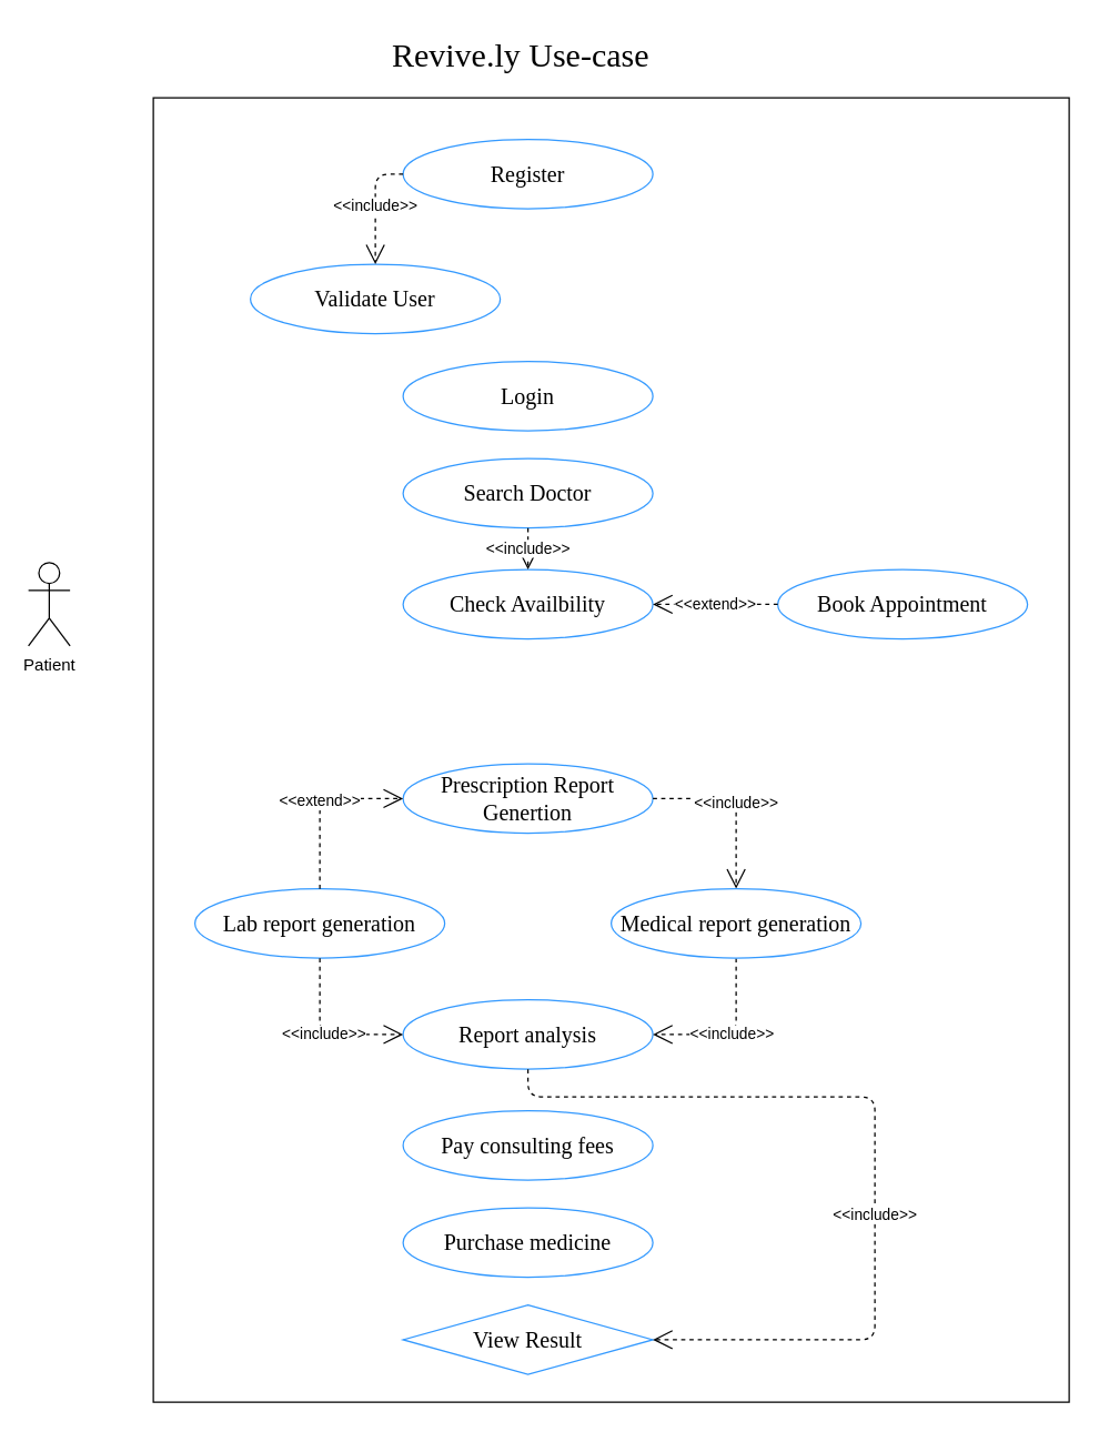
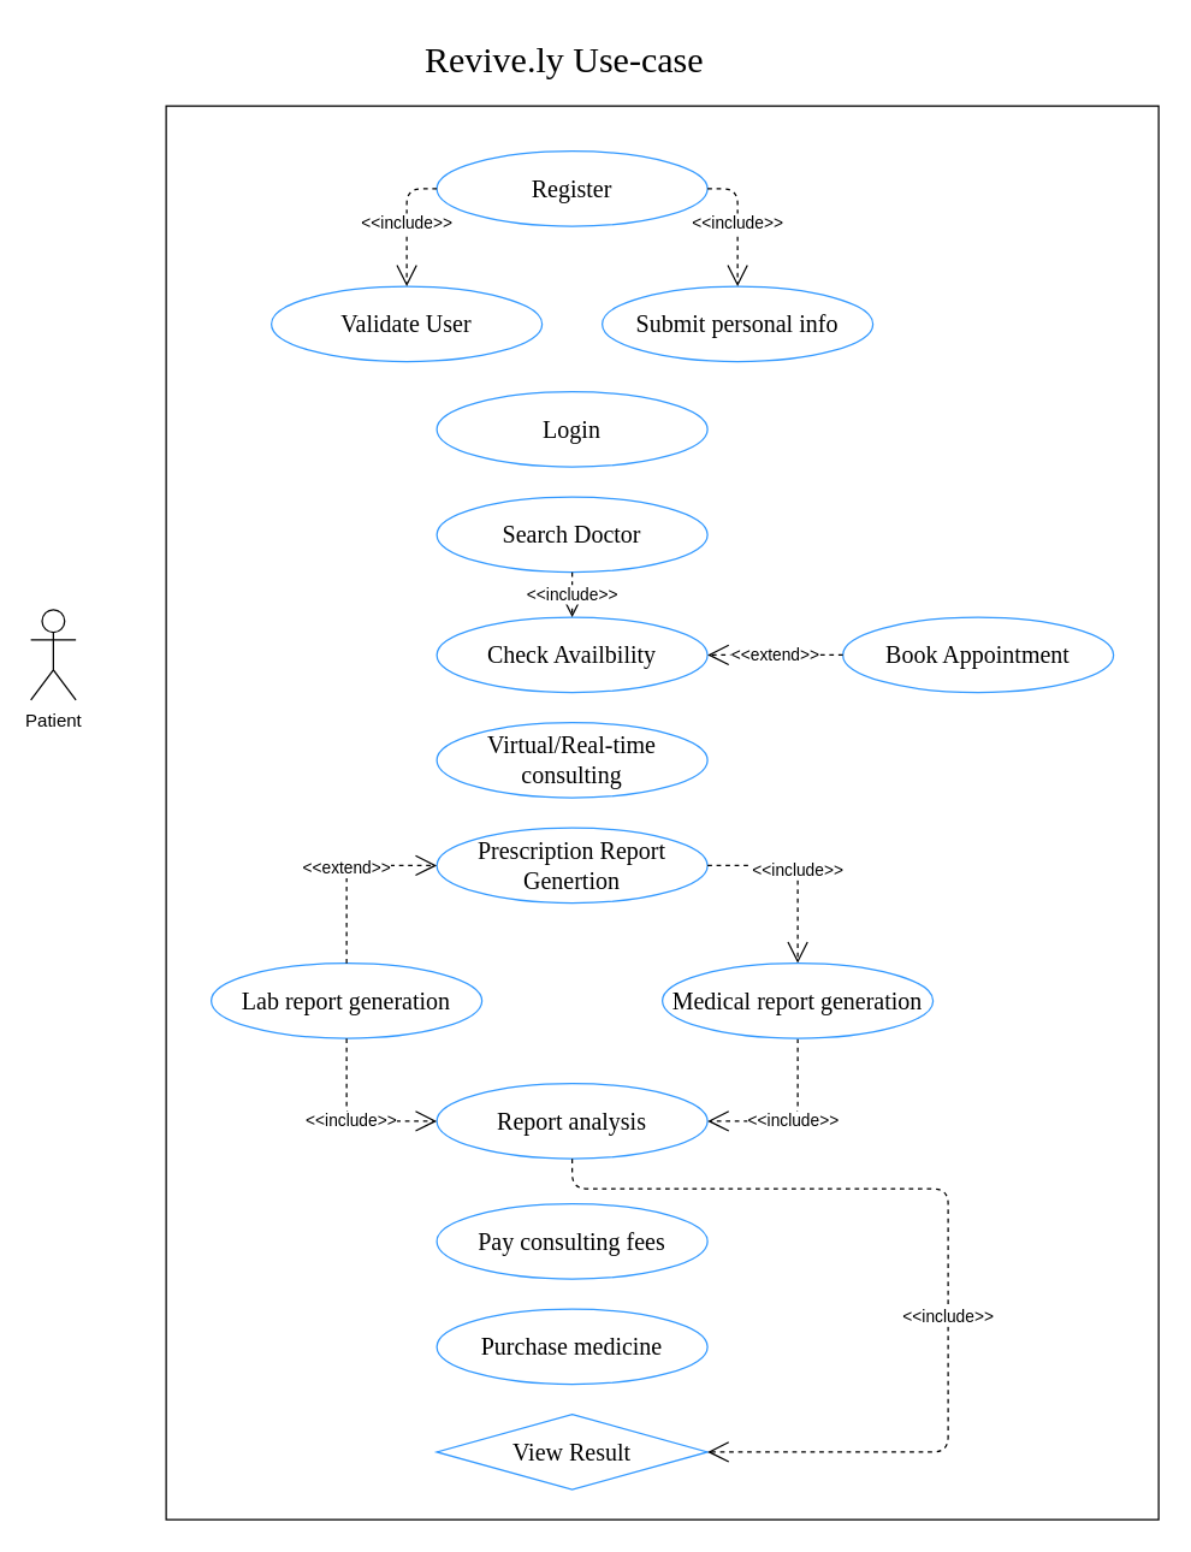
+ <mxCell id="17" value="&amp;lt;&amp;lt;include&amp;gt;&amp;gt;" style="endArrow=open;endSize=12;dashed=1;html=1;exitX=1;exitY=0.5;exitDx=0;exitDy=0;entryX=0.5;entryY=0;entryDx=0;entryDy=0;" parent="1" source="11" target="5" edge="1"><mxGeometry width="160" relative="1" as="geometry"><mxPoint x="250" y="360" as="sourcePoint" /><mxPoint x="410" y="360" as="targetPoint" /><Array as="points"><mxPoint x="490" y="125" /></Array></mxGeometry></mxCell>
+ <mxCell id="5" value="Submit personal info" style="ellipse;whiteSpace=wrap;html=1;strokeColor=#3399FF;fontFamily=Verdana;fontSize=16;" parent="1" vertex="1"><mxGeometry x="400" y="190" width="180" height="50" as="geometry" /></mxCell>
+ <mxCell id="10" value="Virtual/Real-time consulting" style="ellipse;whiteSpace=wrap;html=1;strokeColor=#3399FF;fontFamily=Verdana;fontSize=16;" parent="1" vertex="1"><mxGeometry x="290" y="480" width="180" height="50" as="geometry" /></mxCell>
